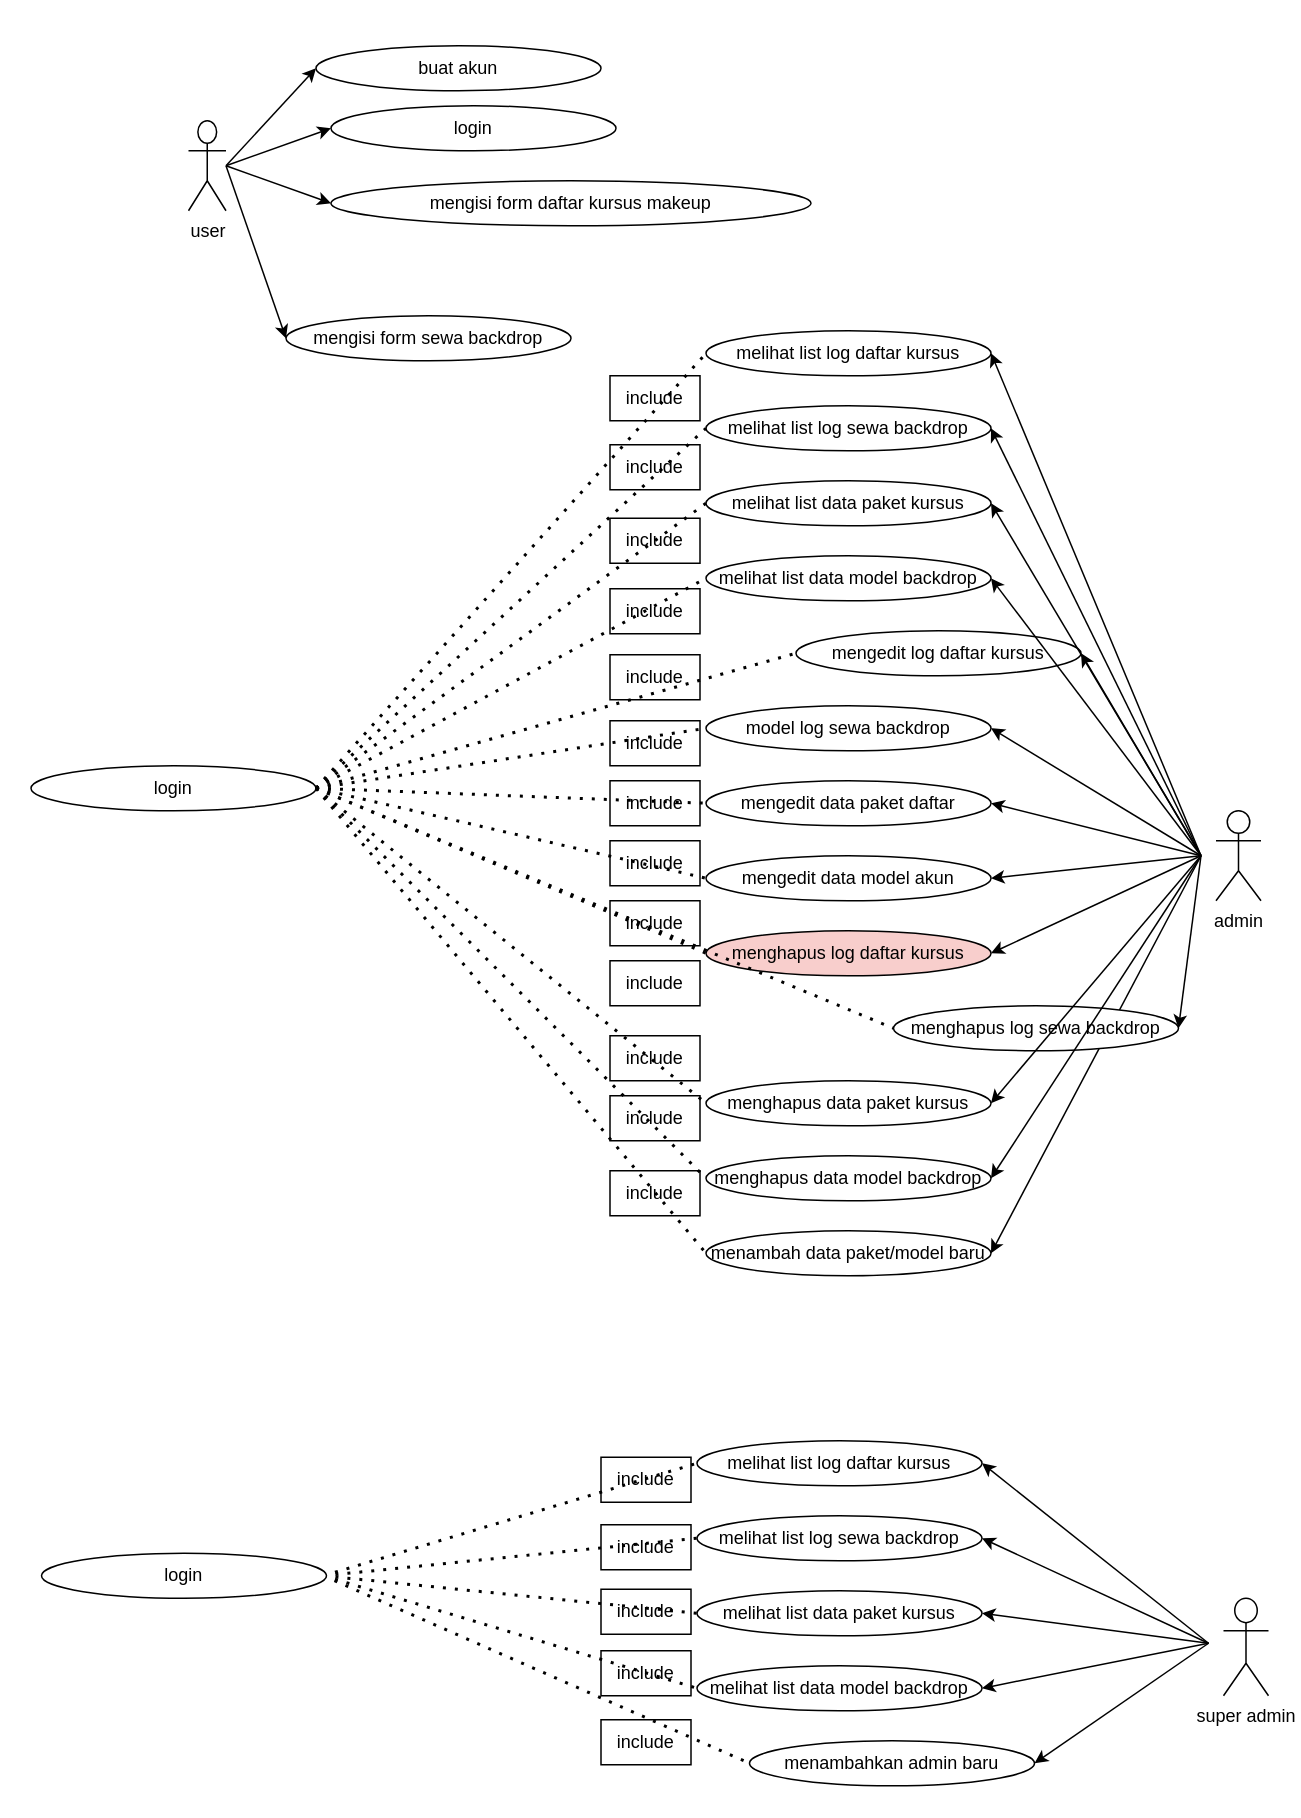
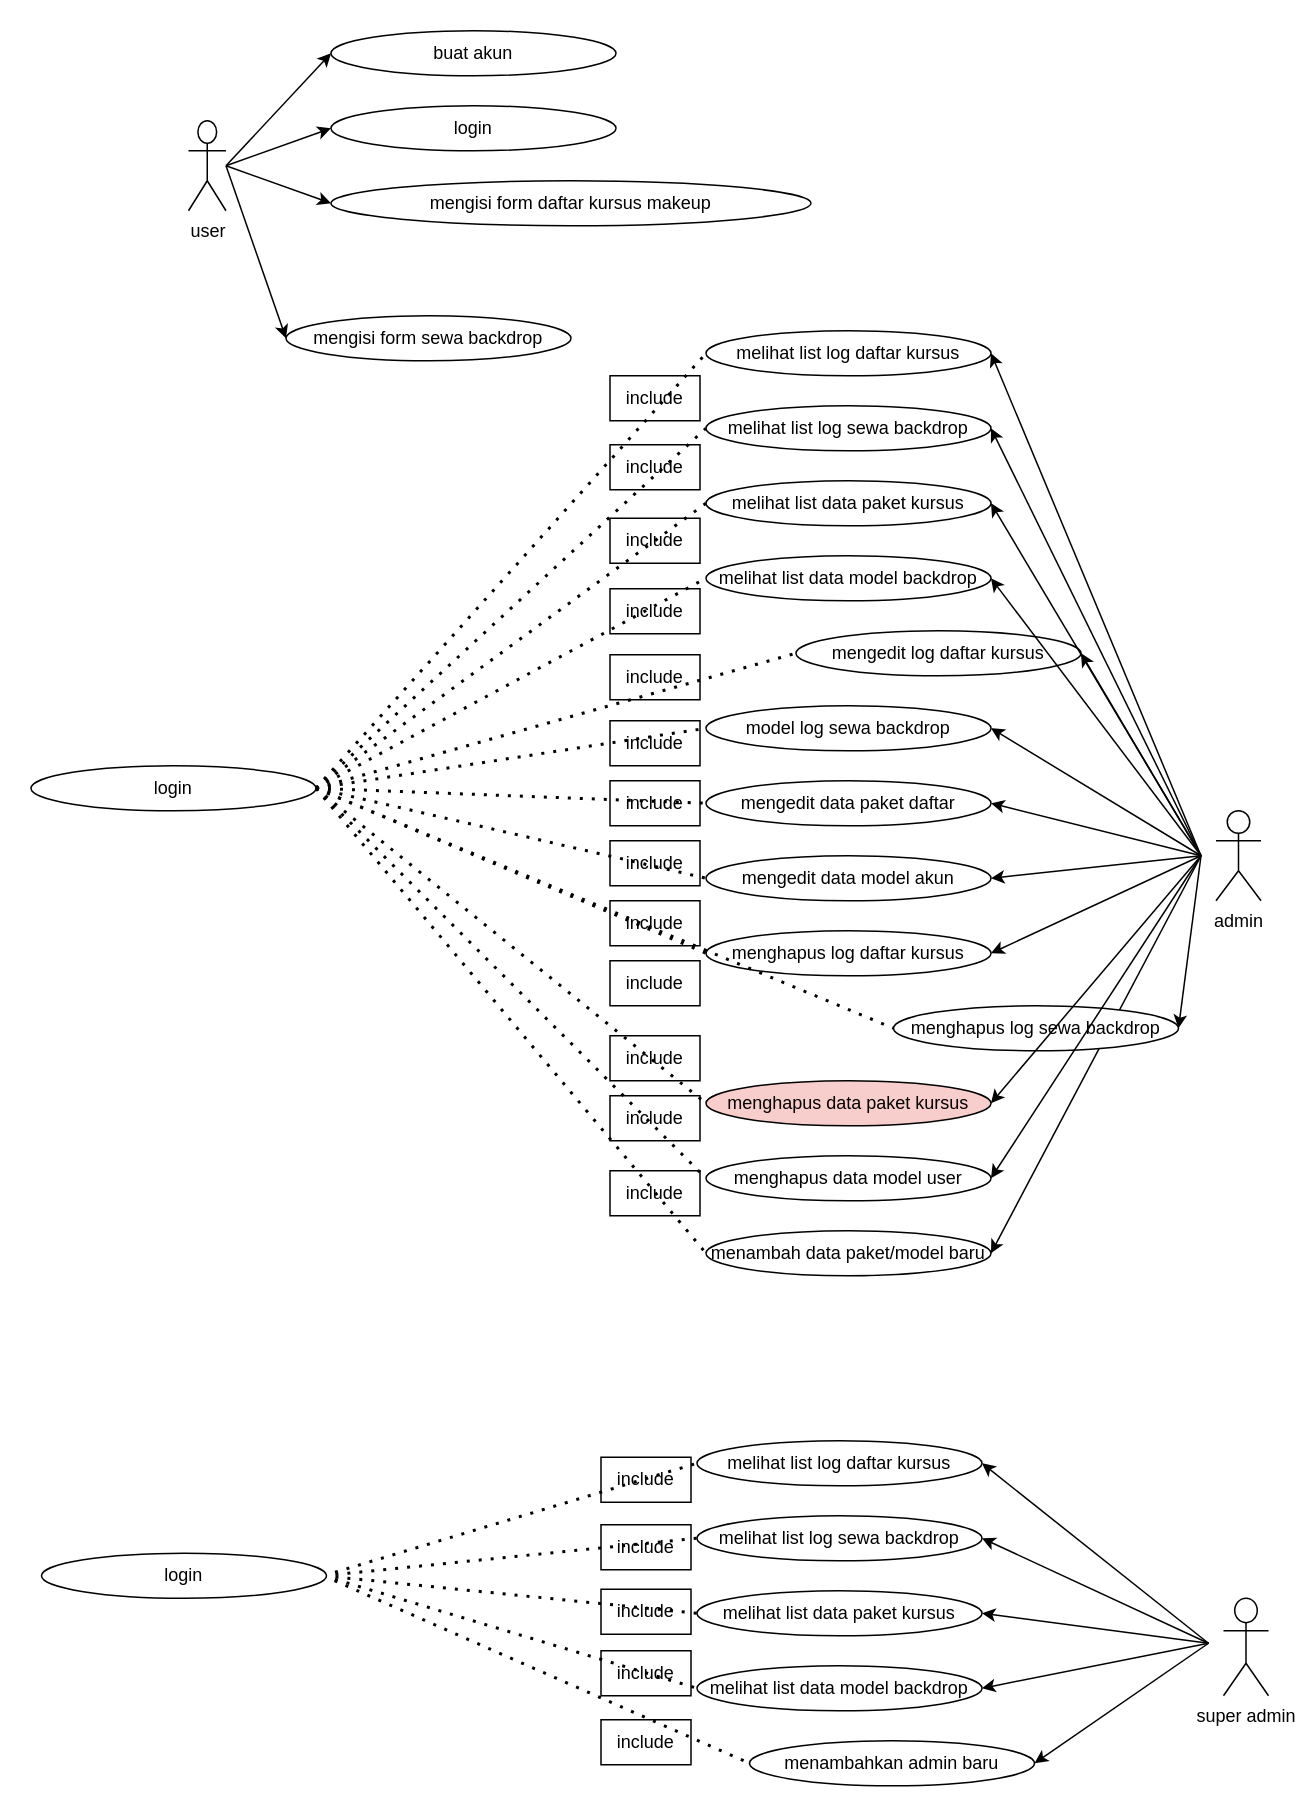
- <mxCell id="7" value="buat akun" style="ellipse;whiteSpace=wrap;html=1;" vertex="1" parent="1"><mxGeometry x="210" y="30" width="190" height="30" as="geometry" /></mxCell>
+ <mxCell id="7" value="buat akun" style="ellipse;whiteSpace=wrap;html=1;" vertex="1" parent="1"><mxGeometry x="220" y="20" width="190" height="30" as="geometry" /></mxCell>
- <mxCell id="23" value="menghapus&amp;nbsp;log daftar kursus" style="ellipse;whiteSpace=wrap;html=1;fillColor=#f8cecc;" vertex="1" parent="1"><mxGeometry x="470" y="620" width="190" height="30" as="geometry" /></mxCell>
+ <mxCell id="23" value="menghapus&amp;nbsp;log daftar kursus" style="ellipse;whiteSpace=wrap;html=1;" vertex="1" parent="1"><mxGeometry x="470" y="620" width="190" height="30" as="geometry" /></mxCell>
- <mxCell id="25" value="menghapus&amp;nbsp;data paket kursus" style="ellipse;whiteSpace=wrap;html=1;" vertex="1" parent="1"><mxGeometry x="470" y="720" width="190" height="30" as="geometry" /></mxCell>
+ <mxCell id="25" value="menghapus&amp;nbsp;data paket kursus" style="ellipse;whiteSpace=wrap;html=1;fillColor=#f8cecc;" vertex="1" parent="1"><mxGeometry x="470" y="720" width="190" height="30" as="geometry" /></mxCell>
- <mxCell id="26" value="menghapus&amp;nbsp;data model backdrop" style="ellipse;whiteSpace=wrap;html=1;" vertex="1" parent="1"><mxGeometry x="470" y="770" width="190" height="30" as="geometry" /></mxCell>
+ <mxCell id="26" value="menghapus&amp;nbsp;data model user" style="ellipse;whiteSpace=wrap;html=1;" vertex="1" parent="1"><mxGeometry x="470" y="770" width="190" height="30" as="geometry" /></mxCell>
